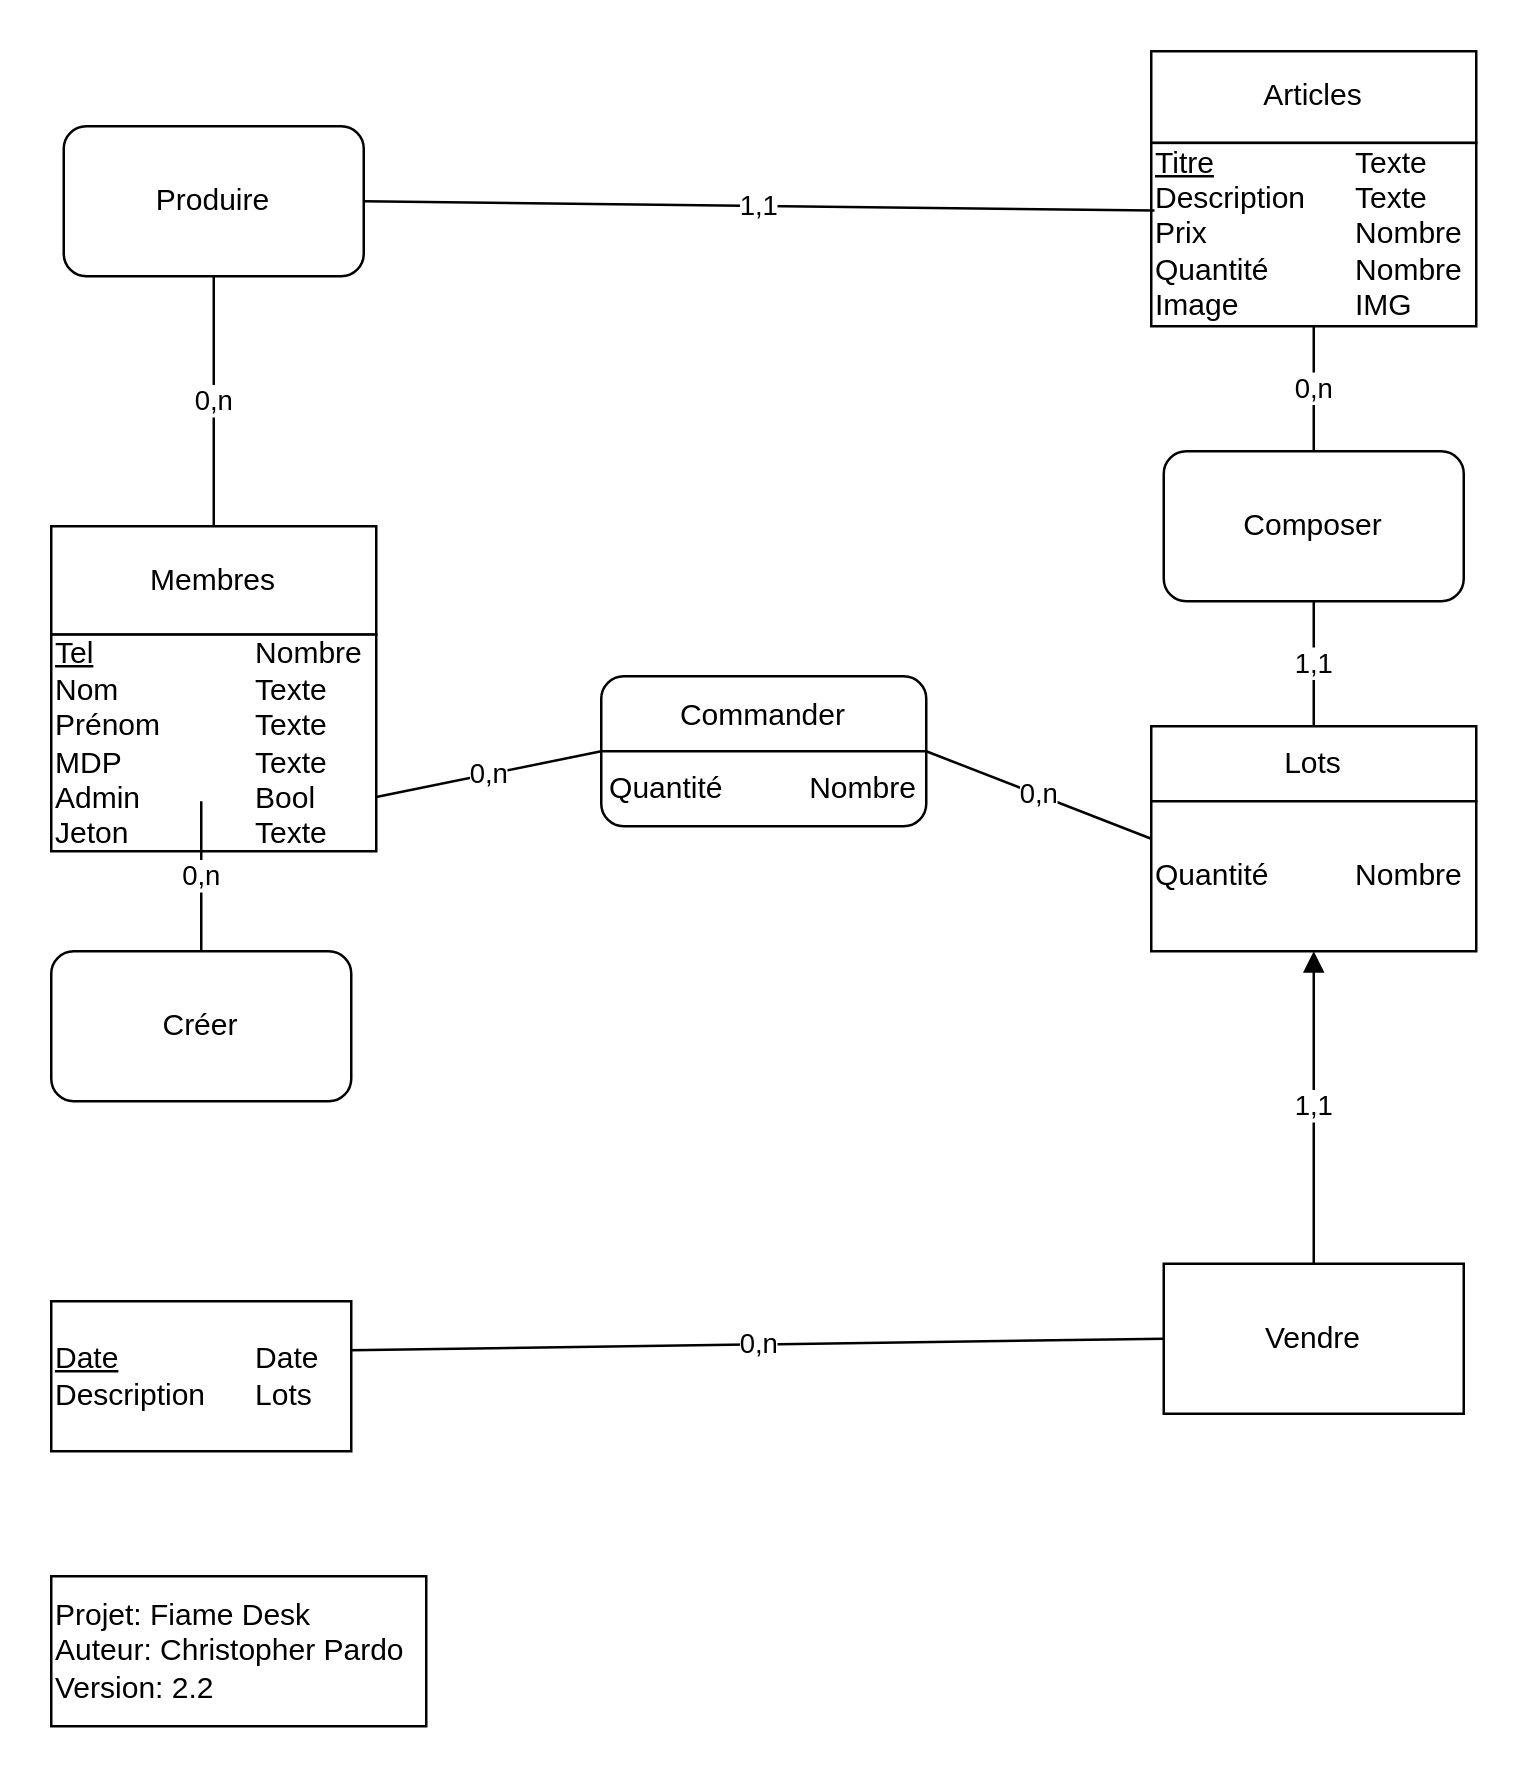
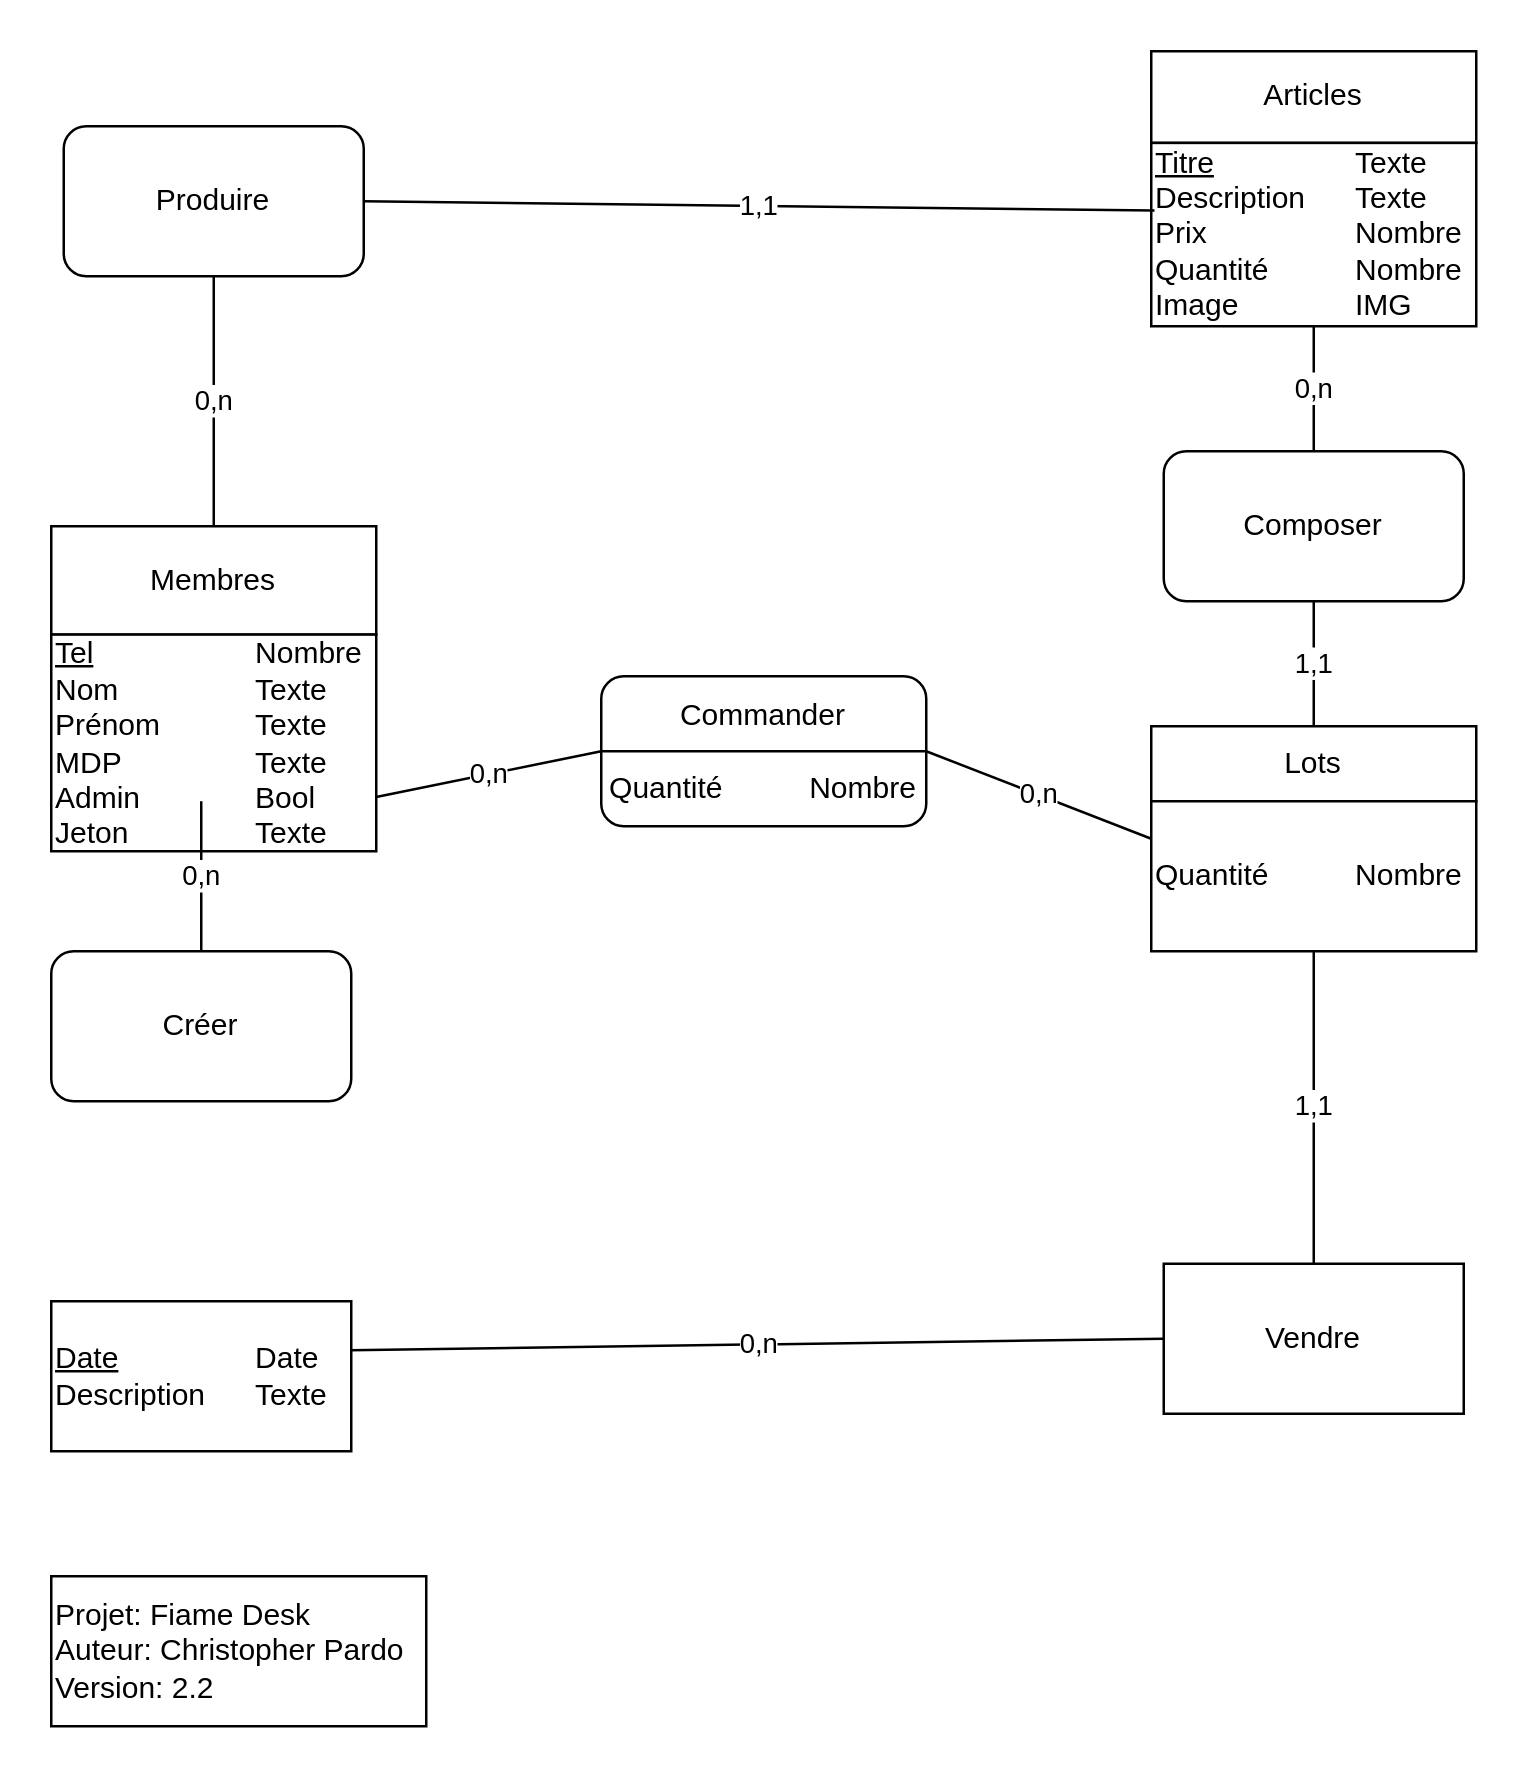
- <mxCell id="24" value="1,1" style="endArrow=block;html=1;rounded=0;exitX=0.5;exitY=0;exitDx=0;exitDy=0;entryX=0.5;entryY=1;entryDx=0;entryDy=0;" parent="1" source="16" target="14" edge="1"><mxGeometry width="50" height="50" relative="1" as="geometry"><mxPoint x="330" y="335" as="sourcePoint" /><mxPoint x="590" y="410" as="targetPoint" /></mxGeometry></mxCell>
+ <mxCell id="24" value="1,1" style="endArrow=none;html=1;rounded=0;exitX=0.5;exitY=0;exitDx=0;exitDy=0;entryX=0.5;entryY=1;entryDx=0;entryDy=0;" parent="1" source="16" target="14" edge="1"><mxGeometry width="50" height="50" relative="1" as="geometry"><mxPoint x="330" y="335" as="sourcePoint" /><mxPoint x="590" y="410" as="targetPoint" /></mxGeometry></mxCell>
- <mxCell id="9" value="&lt;u&gt;Date&lt;/u&gt;&lt;span style=&quot;white-space: pre&quot;&gt;&#09;&lt;/span&gt;&lt;span style=&quot;white-space: pre&quot;&gt;&#09;&lt;/span&gt;Date&lt;br&gt;Description&lt;span style=&quot;white-space: pre&quot;&gt;&#09;&lt;/span&gt;Lots" style="rounded=0;whiteSpace=wrap;html=1;align=left;" parent="8" vertex="1"><mxGeometry y="30" width="120" height="60" as="geometry" /></mxCell>
+ <mxCell id="9" value="&lt;u&gt;Date&lt;/u&gt;&lt;span style=&quot;white-space: pre&quot;&gt;&#09;&lt;/span&gt;&lt;span style=&quot;white-space: pre&quot;&gt;&#09;&lt;/span&gt;Date&lt;br&gt;Description&lt;span style=&quot;white-space: pre&quot;&gt;&#09;&lt;/span&gt;Texte" style="rounded=0;whiteSpace=wrap;html=1;align=left;" parent="8" vertex="1"><mxGeometry y="30" width="120" height="60" as="geometry" /></mxCell>
